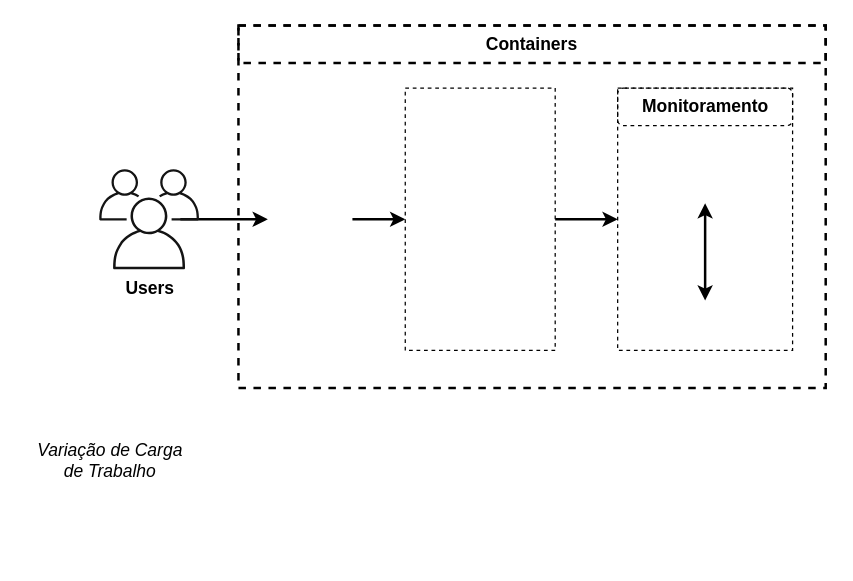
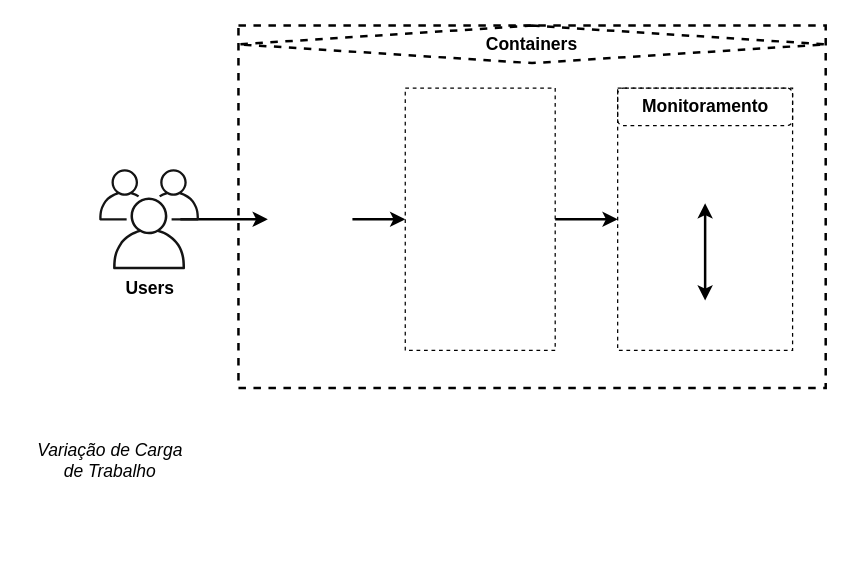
- <mxCell id="8" value="&lt;font style=&quot;font-size: 14px;&quot;&gt;Containers&lt;/font&gt;" style="rounded=0;whiteSpace=wrap;html=1;strokeColor=#000000;fontColor=#000000;fillColor=none;gradientColor=none;strokeWidth=2;dashed=1;fontStyle=1;fontSize=14;" vertex="1" parent="1"><mxGeometry x="190" y="20" width="470" height="30" as="geometry" /></mxCell>
+ <mxCell id="8" value="&lt;font style=&quot;font-size: 14px;&quot;&gt;Containers&lt;/font&gt;" style="rhombus;whiteSpace=wrap;html=1;strokeColor=#000000;fontColor=#000000;fillColor=none;gradientColor=none;strokeWidth=2;dashed=1;fontStyle=1;fontSize=14;" vertex="1" parent="1"><mxGeometry x="190" y="20" width="470" height="30" as="geometry" /></mxCell>
